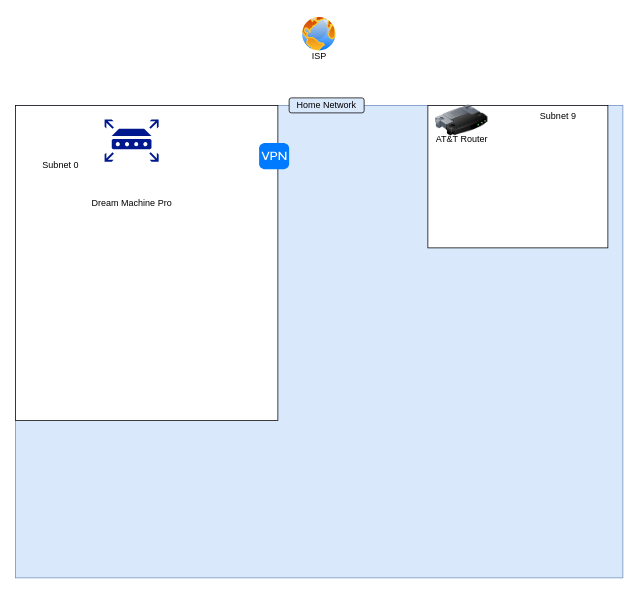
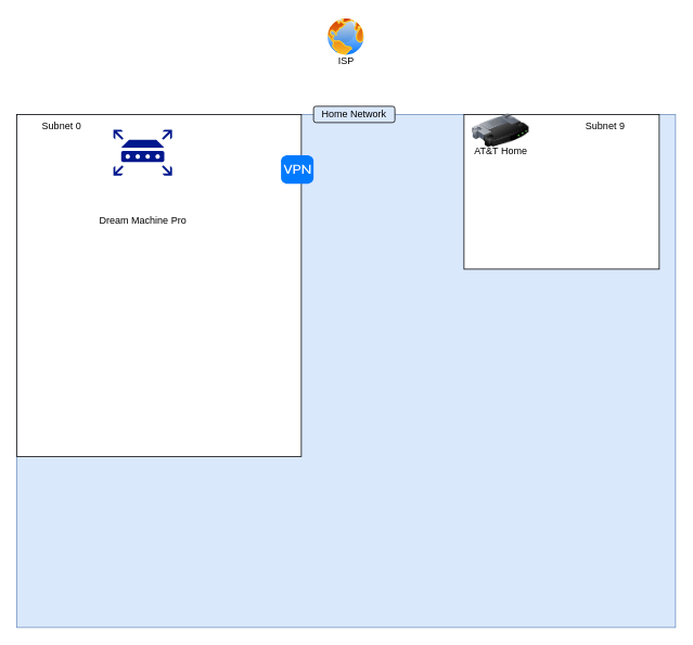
- <mxCell id="9" value="AT&amp;amp;T Router" style="text;html=1;align=center;verticalAlign=middle;resizable=0;points=[];autosize=1;strokeColor=none;fillColor=none;" parent="1" vertex="1"><mxGeometry x="570" y="170" width="90" height="30" as="geometry" /></mxCell>
+ <mxCell id="9" value="AT&amp;amp;T Home" style="text;html=1;align=center;verticalAlign=middle;resizable=0;points=[];autosize=1;strokeColor=none;fillColor=none;" parent="1" vertex="1"><mxGeometry x="570" y="170" width="90" height="30" as="geometry" /></mxCell>
- <mxCell id="14" value="Subnet 0" style="text;html=1;align=center;verticalAlign=middle;resizable=0;points=[];autosize=1;strokeColor=none;fillColor=none;" vertex="1" parent="1"><mxGeometry x="45" y="205" width="70" height="30" as="geometry" /></mxCell>
+ <mxCell id="14" value="Subnet 0" style="text;html=1;align=center;verticalAlign=middle;resizable=0;points=[];autosize=1;strokeColor=none;fillColor=none;" vertex="1" parent="1"><mxGeometry x="40" y="140" width="70" height="30" as="geometry" /></mxCell>
